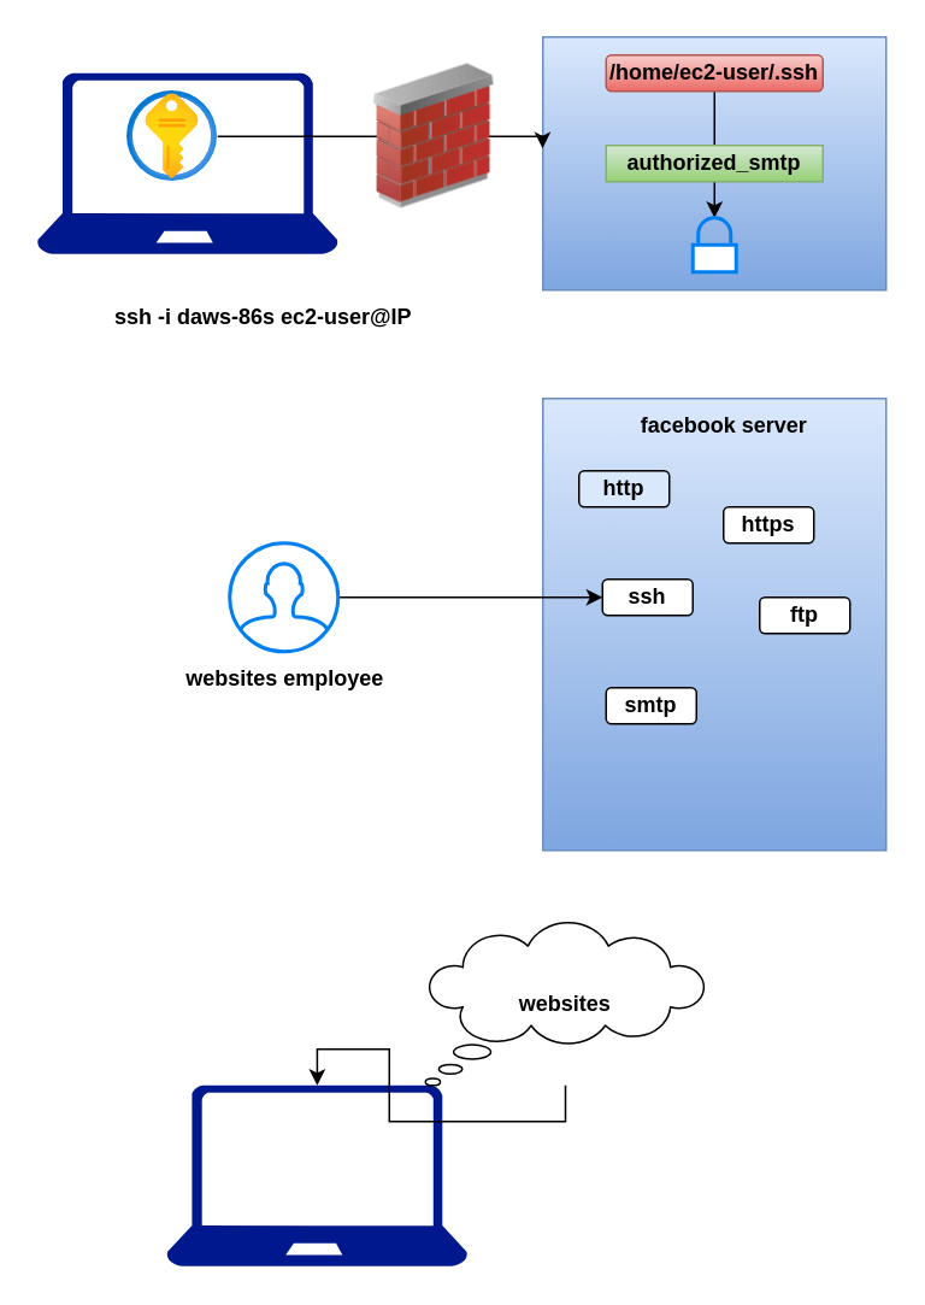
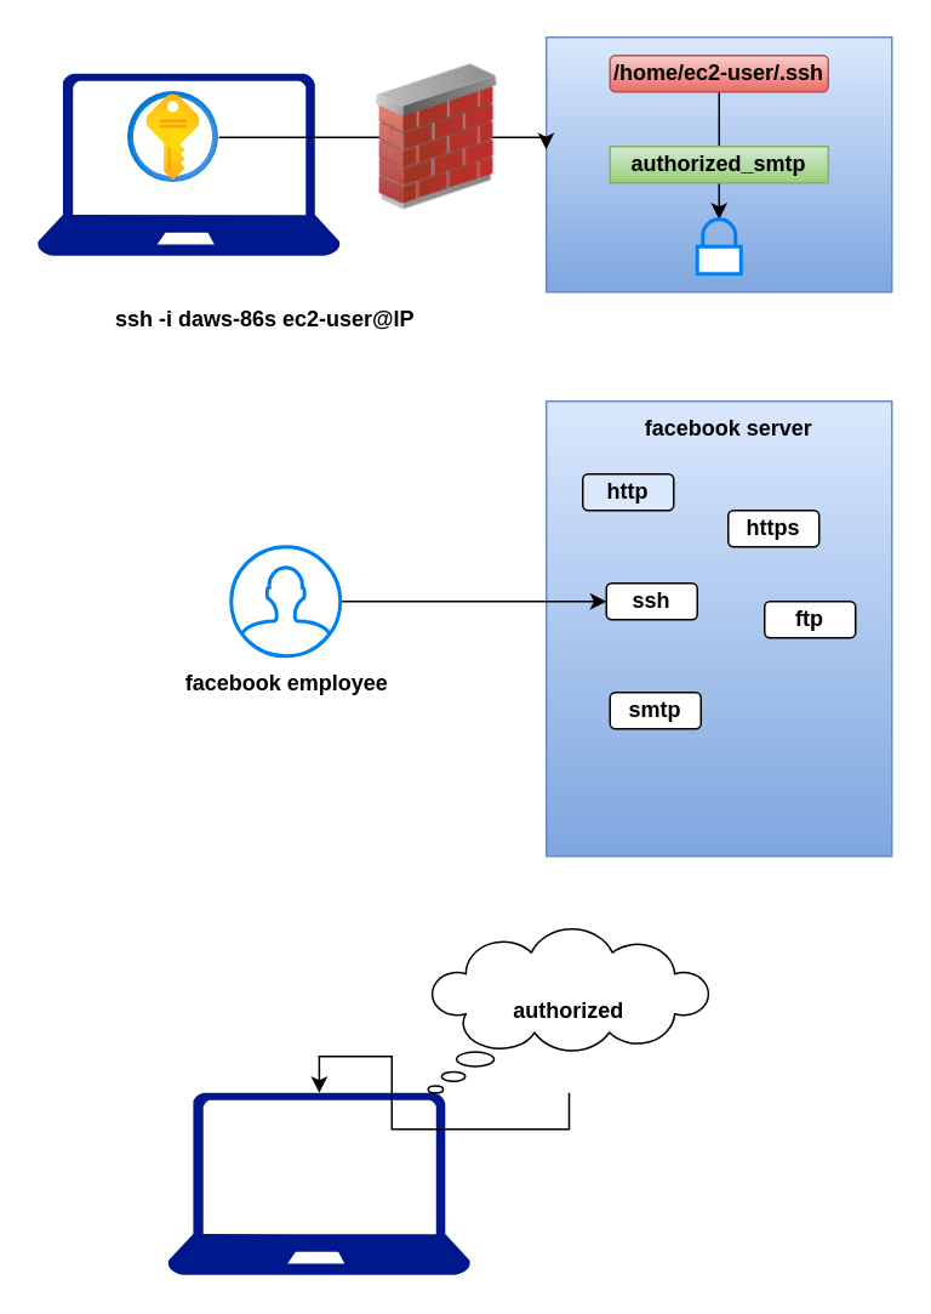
- <mxCell id="21" value="&lt;b&gt;websites employee&lt;/b&gt;" style="text;html=1;align=center;verticalAlign=middle;resizable=0;points=[];autosize=1;strokeColor=none;fillColor=none;" vertex="1" parent="1"><mxGeometry x="91.66" y="360" width="130" height="30" as="geometry" /></mxCell>
+ <mxCell id="21" value="&lt;b&gt;facebook employee&lt;/b&gt;" style="text;html=1;align=center;verticalAlign=middle;resizable=0;points=[];autosize=1;strokeColor=none;fillColor=none;" vertex="1" parent="1"><mxGeometry x="91.66" y="360" width="130" height="30" as="geometry" /></mxCell>
- <mxCell id="24" value="&lt;b&gt;websites&lt;/b&gt;" style="whiteSpace=wrap;html=1;shape=mxgraph.basic.cloud_callout" vertex="1" parent="1"><mxGeometry x="235" y="510" width="155" height="90" as="geometry" /></mxCell>
+ <mxCell id="24" value="&lt;b&gt;authorized&lt;/b&gt;" style="whiteSpace=wrap;html=1;shape=mxgraph.basic.cloud_callout" vertex="1" parent="1"><mxGeometry x="235" y="510" width="155" height="90" as="geometry" /></mxCell>
